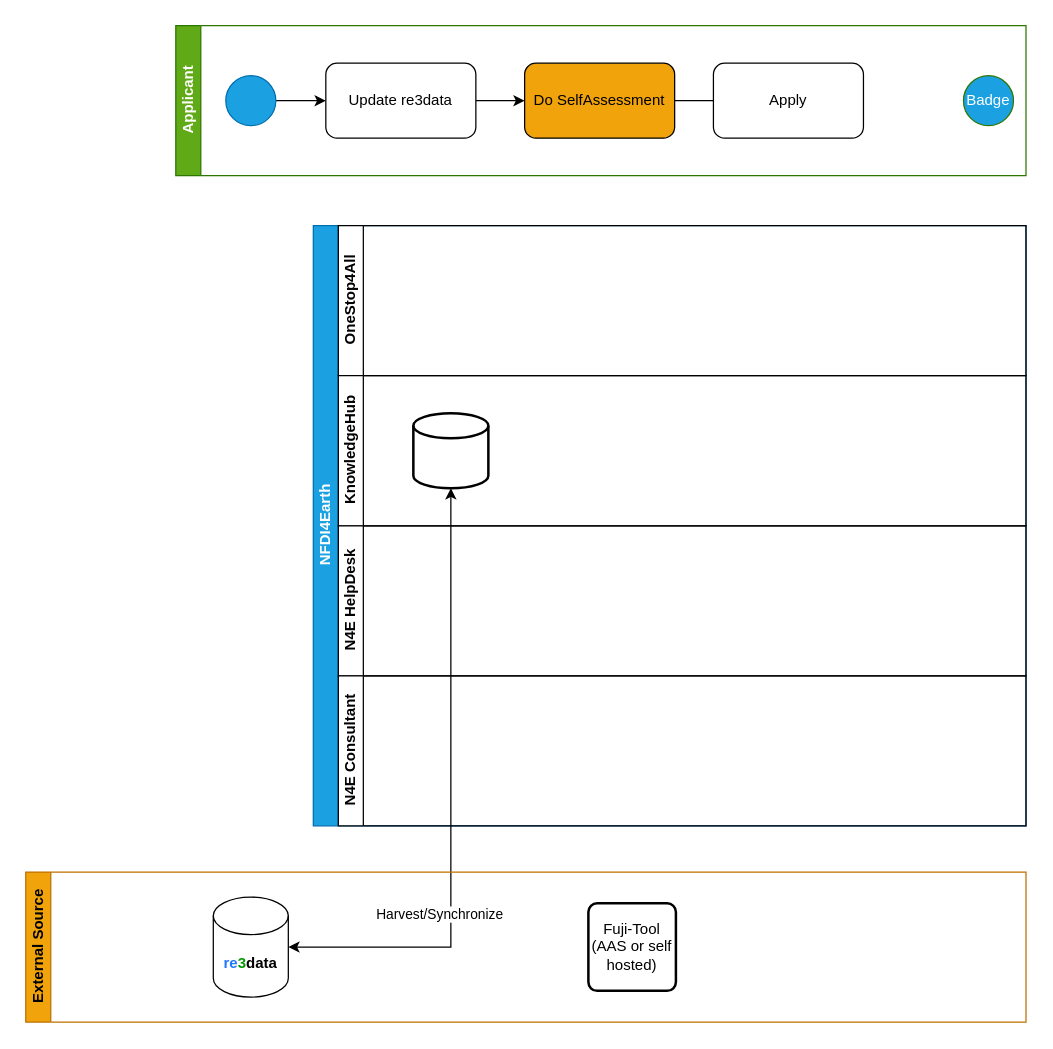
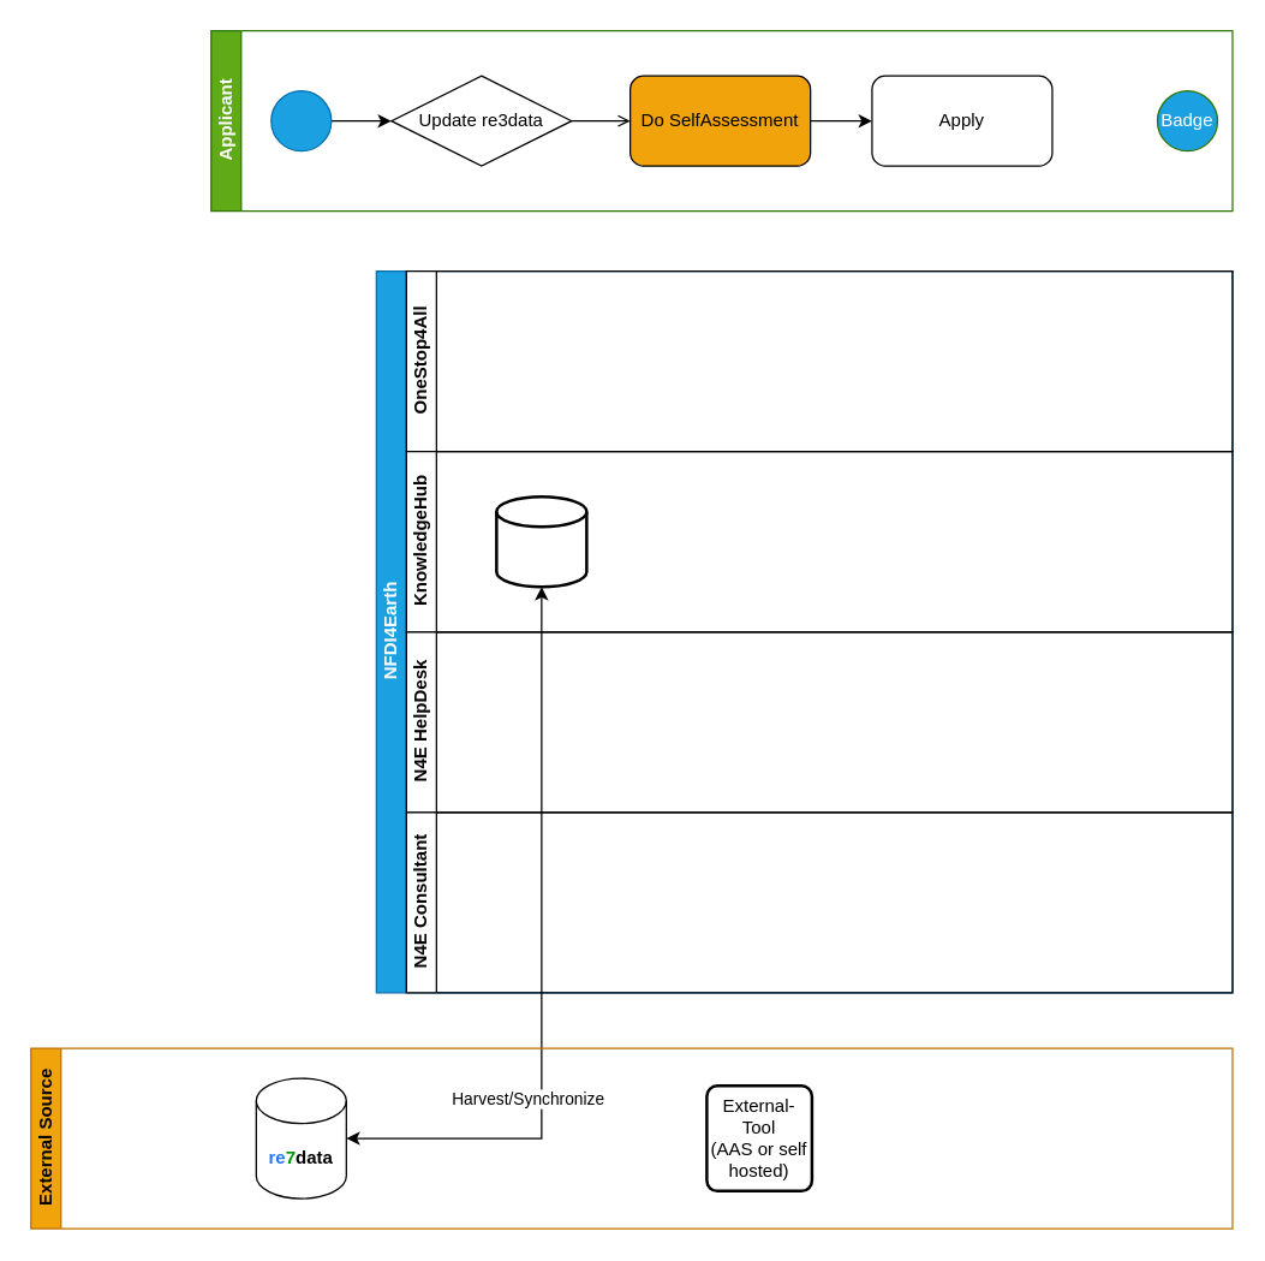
- <mxCell id="13" value="Update re3data" style="rounded=1;whiteSpace=wrap;html=1;" vertex="1" parent="8"><mxGeometry x="120" y="30" width="120" height="60" as="geometry" /></mxCell>
+ <mxCell id="13" value="Update re3data" style="rhombus;whiteSpace=wrap;html=1;" vertex="1" parent="8"><mxGeometry x="120" y="30" width="120" height="60" as="geometry" /></mxCell>
- <mxCell id="12" value="" style="edgeStyle=orthogonalEdgeStyle;rounded=0;orthogonalLoop=1;jettySize=auto;html=1;" edge="1" parent="8" source="13" target="15"><mxGeometry relative="1" as="geometry" /></mxCell>
+ <mxCell id="12" value="" style="edgeStyle=orthogonalEdgeStyle;rounded=0;orthogonalLoop=1;jettySize=auto;html=1;endArrow=open;" edge="1" parent="8" source="13" target="15"><mxGeometry relative="1" as="geometry" /></mxCell>
- <mxCell id="16" value="Apply" style="rounded=1;whiteSpace=wrap;html=1;" vertex="1" parent="8"><mxGeometry x="430" y="30" width="120" height="60" as="geometry" /></mxCell>
+ <mxCell id="16" value="Apply" style="rounded=1;whiteSpace=wrap;html=1;" vertex="1" parent="8"><mxGeometry x="440" y="30" width="120" height="60" as="geometry" /></mxCell>
- <mxCell id="21" value="&lt;div&gt;Fuji-Tool&lt;/div&gt;&lt;div&gt;(AAS or self hosted)&lt;br&gt;&lt;/div&gt;" style="rounded=1;whiteSpace=wrap;html=1;absoluteArcSize=1;arcSize=14;strokeWidth=2;" vertex="1" parent="19"><mxGeometry x="450" y="25" width="70" height="70" as="geometry" /></mxCell>
+ <mxCell id="21" value="&lt;div&gt;External-Tool&lt;/div&gt;&lt;div&gt;(AAS or self hosted)&lt;br&gt;&lt;/div&gt;" style="rounded=1;whiteSpace=wrap;html=1;absoluteArcSize=1;arcSize=14;strokeWidth=2;" vertex="1" parent="19"><mxGeometry x="450" y="25" width="70" height="70" as="geometry" /></mxCell>
- <mxCell id="20" value="&lt;b&gt;&lt;font color=&quot;#1f78ff&quot;&gt;re&lt;/font&gt;&lt;font color=&quot;#009900&quot;&gt;3&lt;/font&gt;data&lt;/b&gt;" style="shape=cylinder3;whiteSpace=wrap;html=1;boundedLbl=1;backgroundOutline=1;size=15;gradientColor=#009900;fillColor=none;" vertex="1" parent="19"><mxGeometry x="150" y="20" width="60" height="80" as="geometry" /></mxCell>
+ <mxCell id="20" value="&lt;b&gt;&lt;font color=&quot;#1f78ff&quot;&gt;re&lt;/font&gt;&lt;font color=&quot;#009900&quot;&gt;7&lt;/font&gt;data&lt;/b&gt;" style="shape=cylinder3;whiteSpace=wrap;html=1;boundedLbl=1;backgroundOutline=1;size=15;gradientColor=#009900;fillColor=none;" vertex="1" parent="19"><mxGeometry x="150" y="20" width="60" height="80" as="geometry" /></mxCell>
